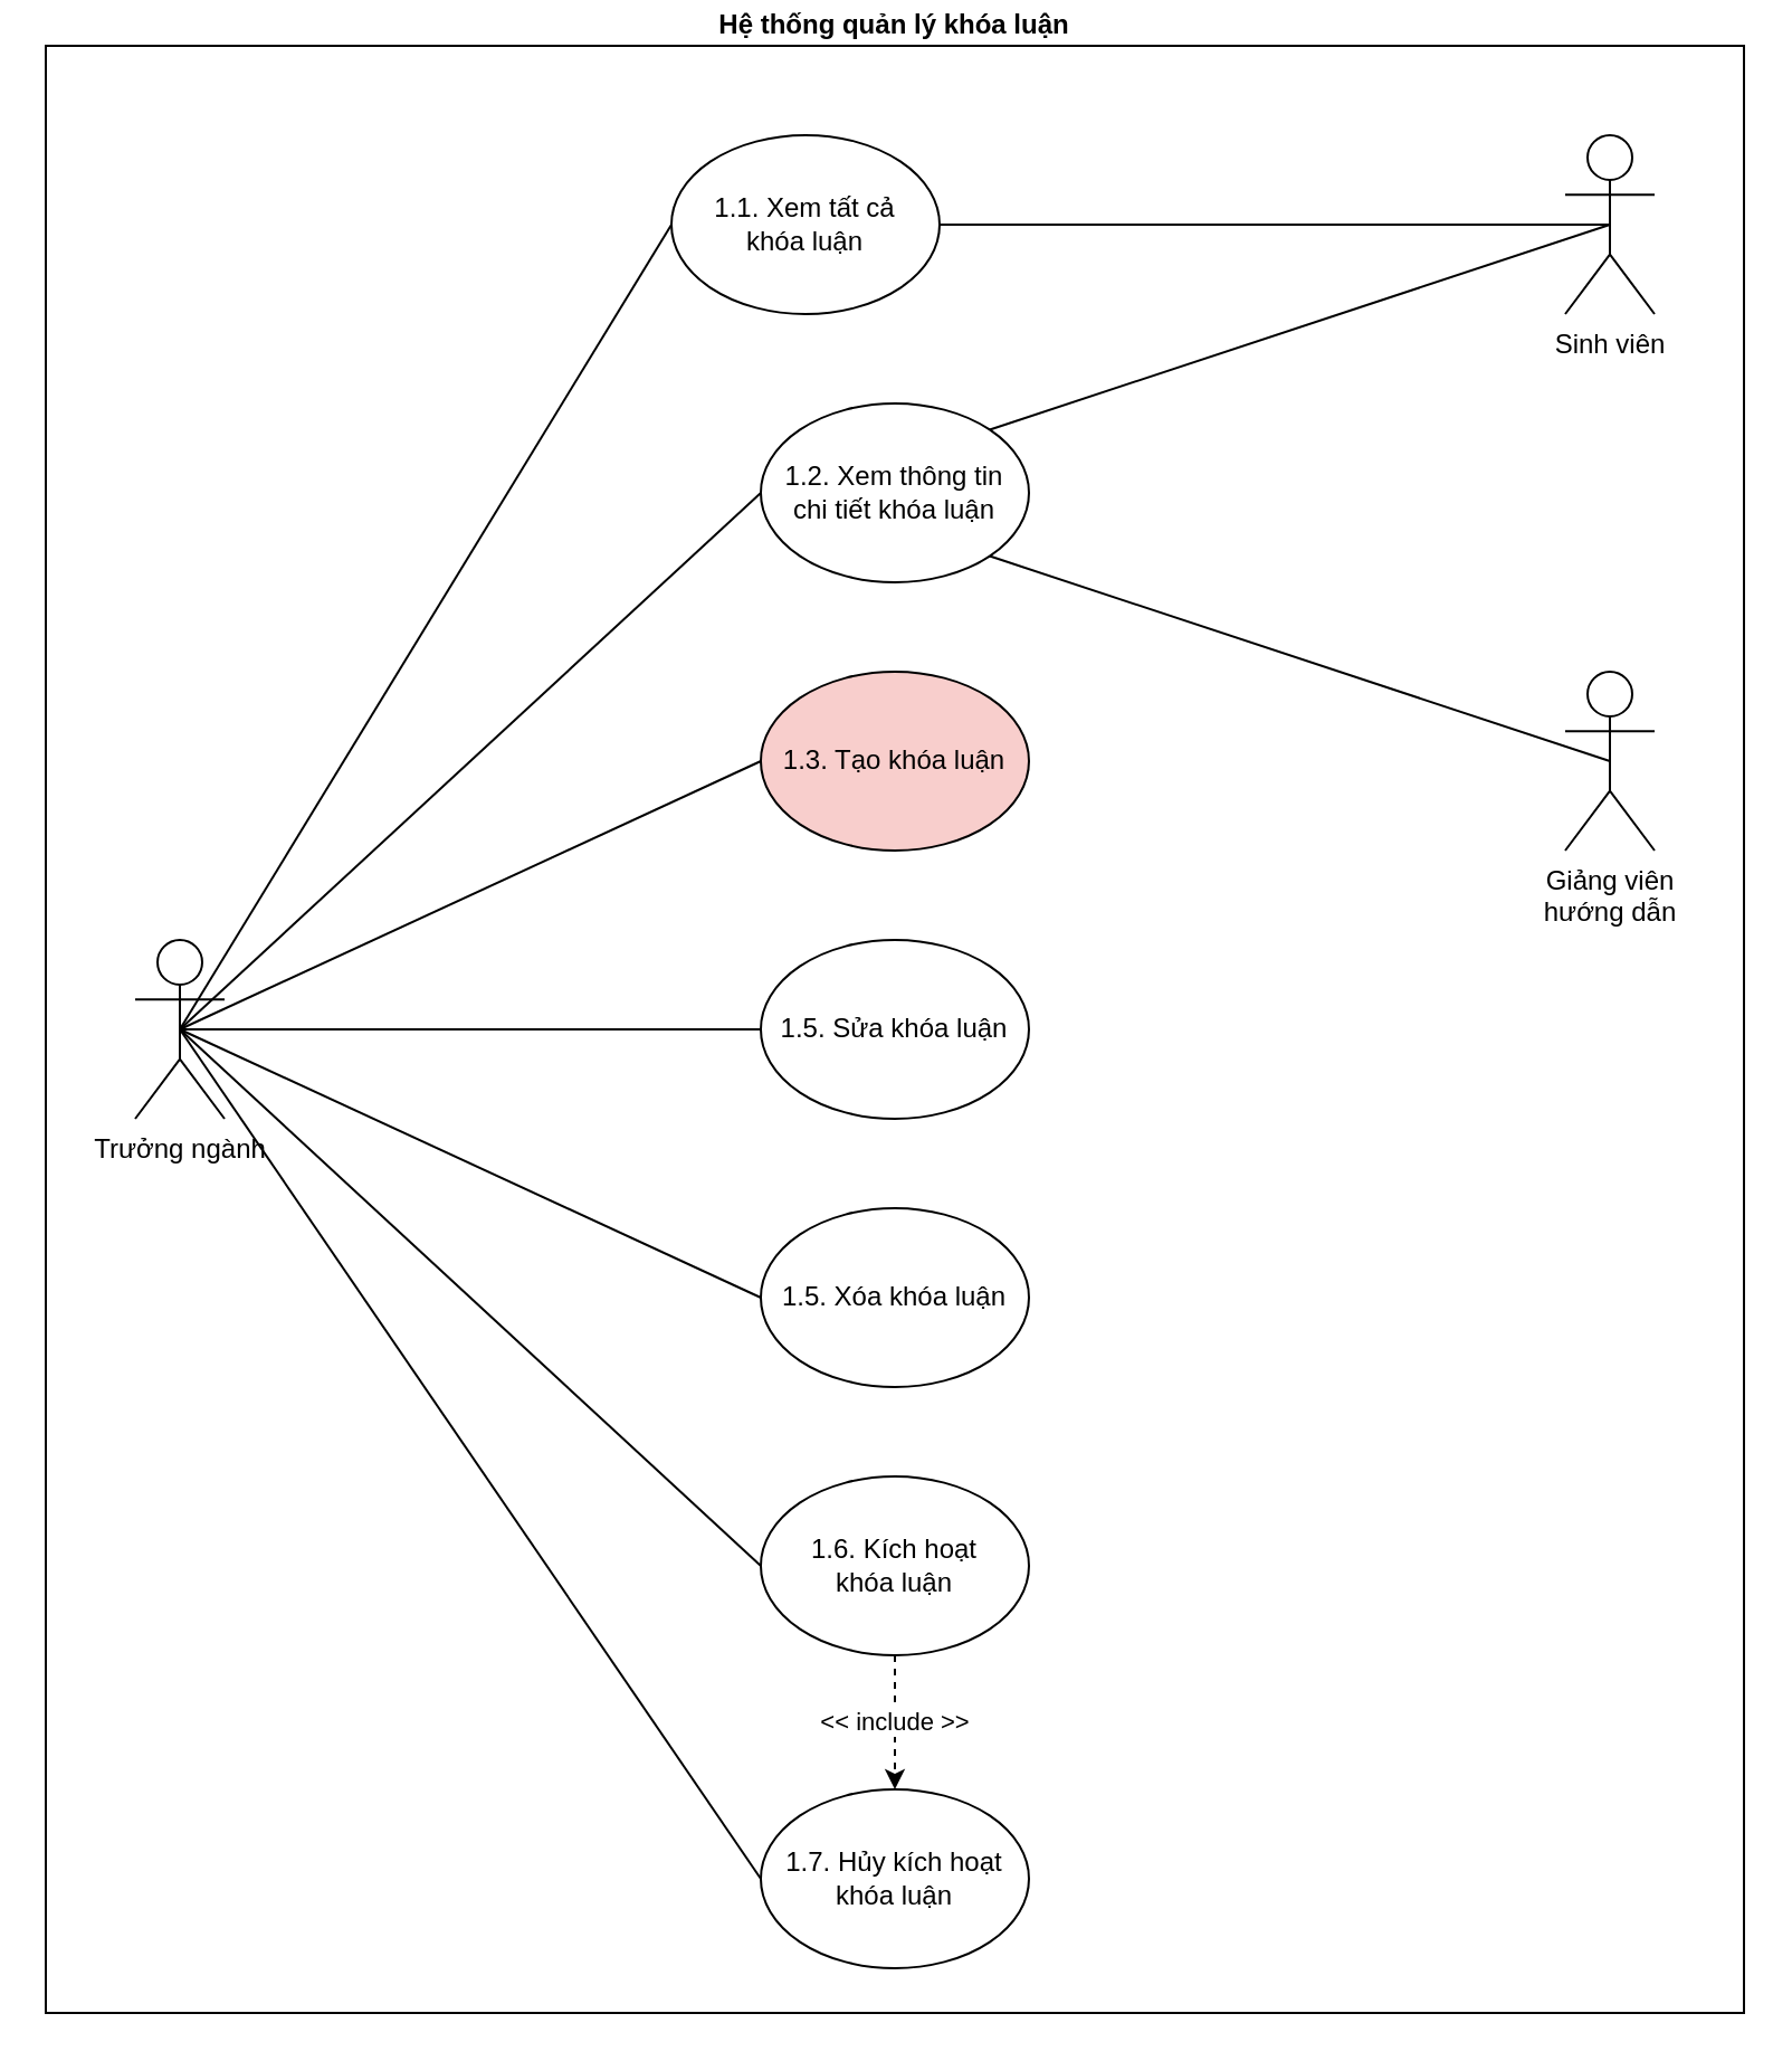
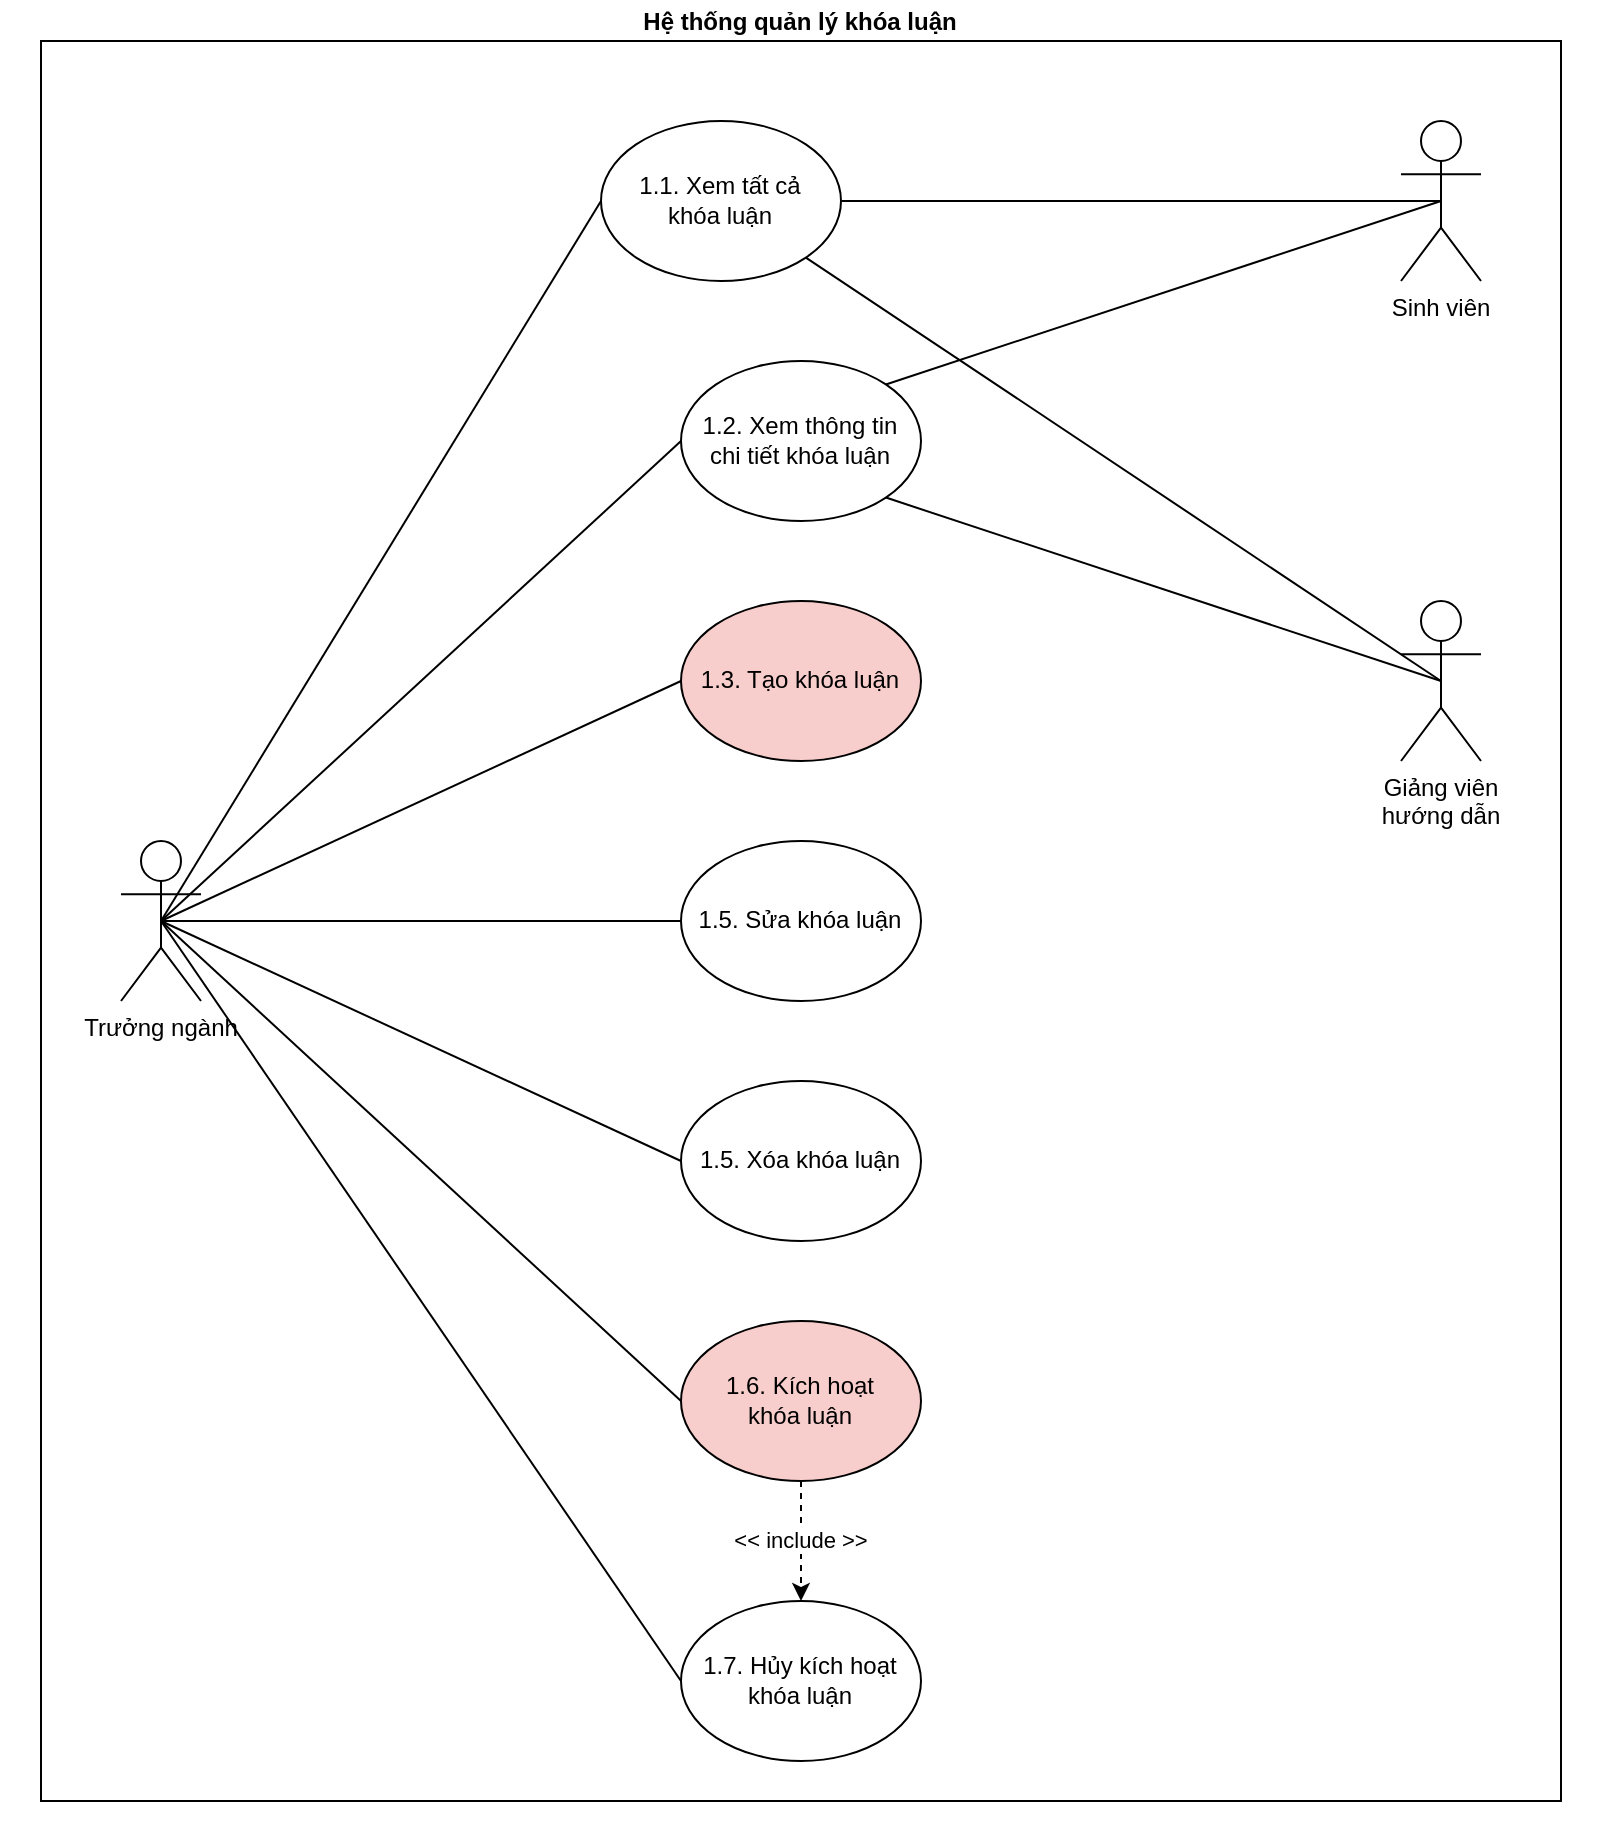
+ <mxCell id="18" style="edgeStyle=none;rounded=0;orthogonalLoop=1;jettySize=auto;html=1;exitX=1;exitY=1;exitDx=0;exitDy=0;entryX=0.5;entryY=0.5;entryDx=0;entryDy=0;entryPerimeter=0;endArrow=none;endFill=0;" parent="1" source="19" target="24" edge="1"><mxGeometry relative="1" as="geometry" /></mxCell>
- <mxCell id="11" value="1.6. Kích hoạt &lt;br&gt;khóa luận" style="ellipse;whiteSpace=wrap;html=1;" parent="1" vertex="1"><mxGeometry x="340" y="660" width="120" height="80" as="geometry" /></mxCell>
+ <mxCell id="11" value="1.6. Kích hoạt &lt;br&gt;khóa luận" style="ellipse;whiteSpace=wrap;html=1;fillColor=#f8cecc;" parent="1" vertex="1"><mxGeometry x="340" y="660" width="120" height="80" as="geometry" /></mxCell>
